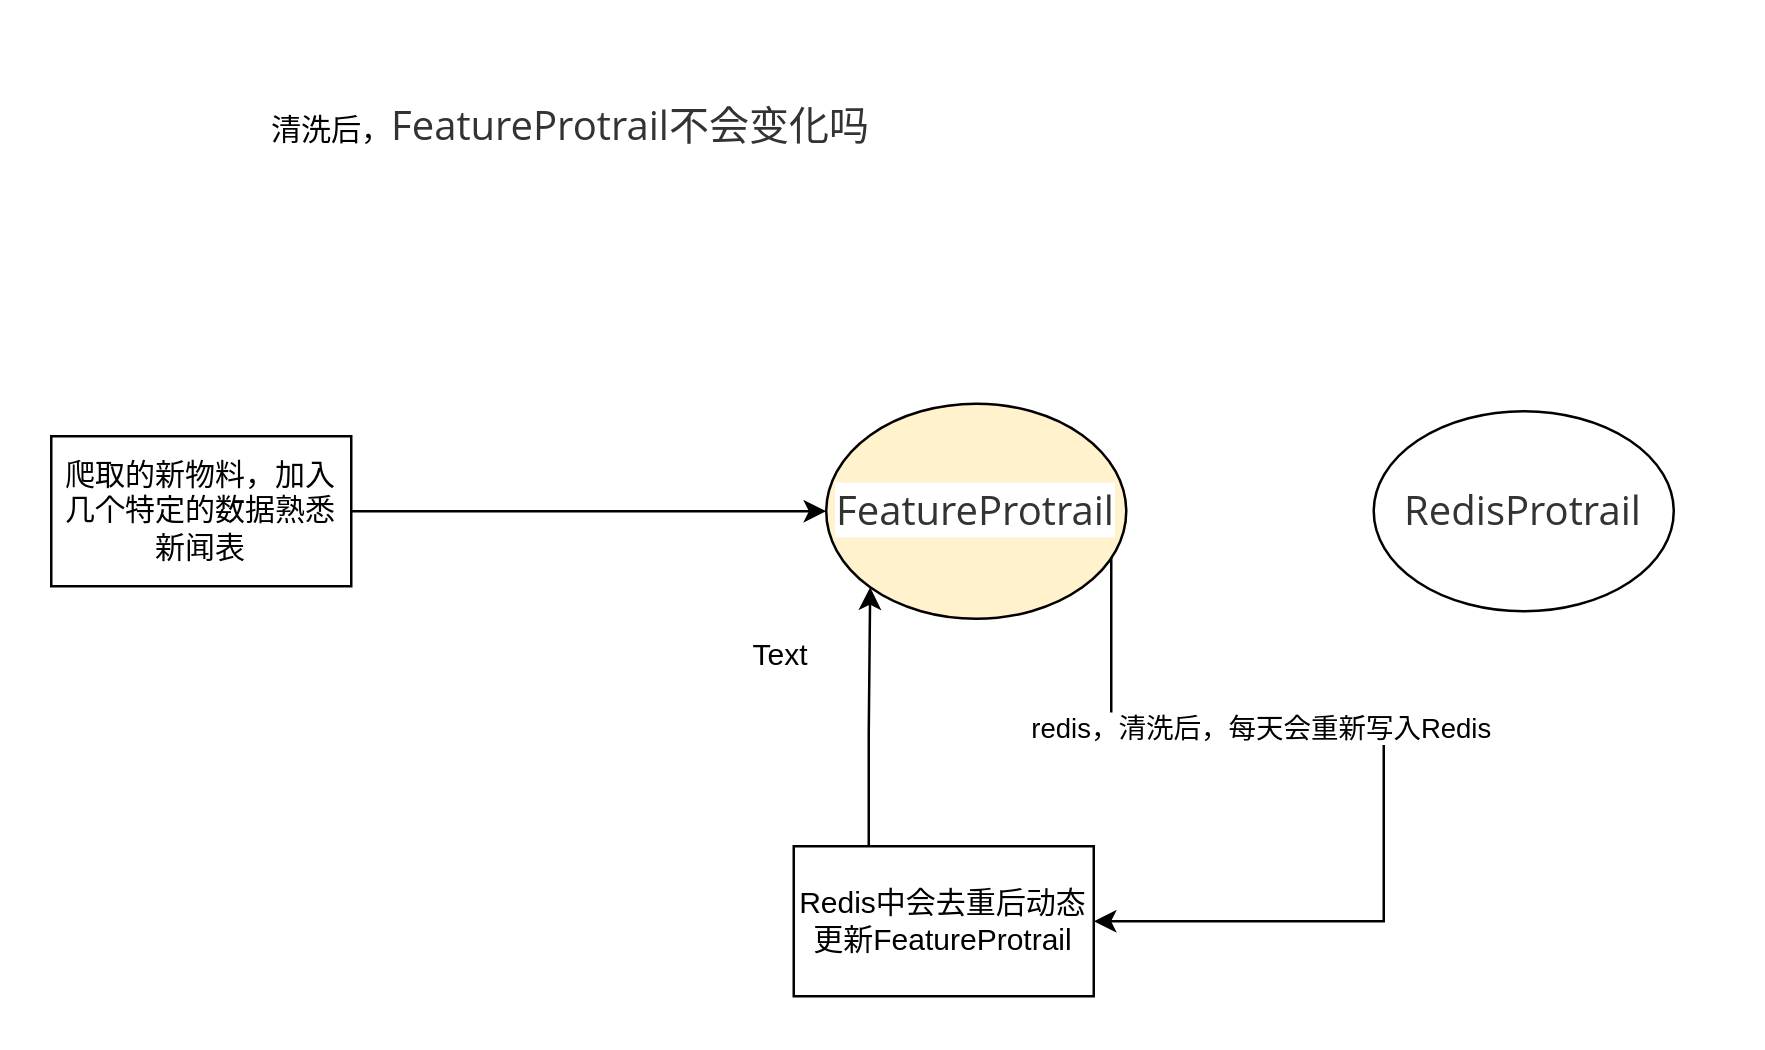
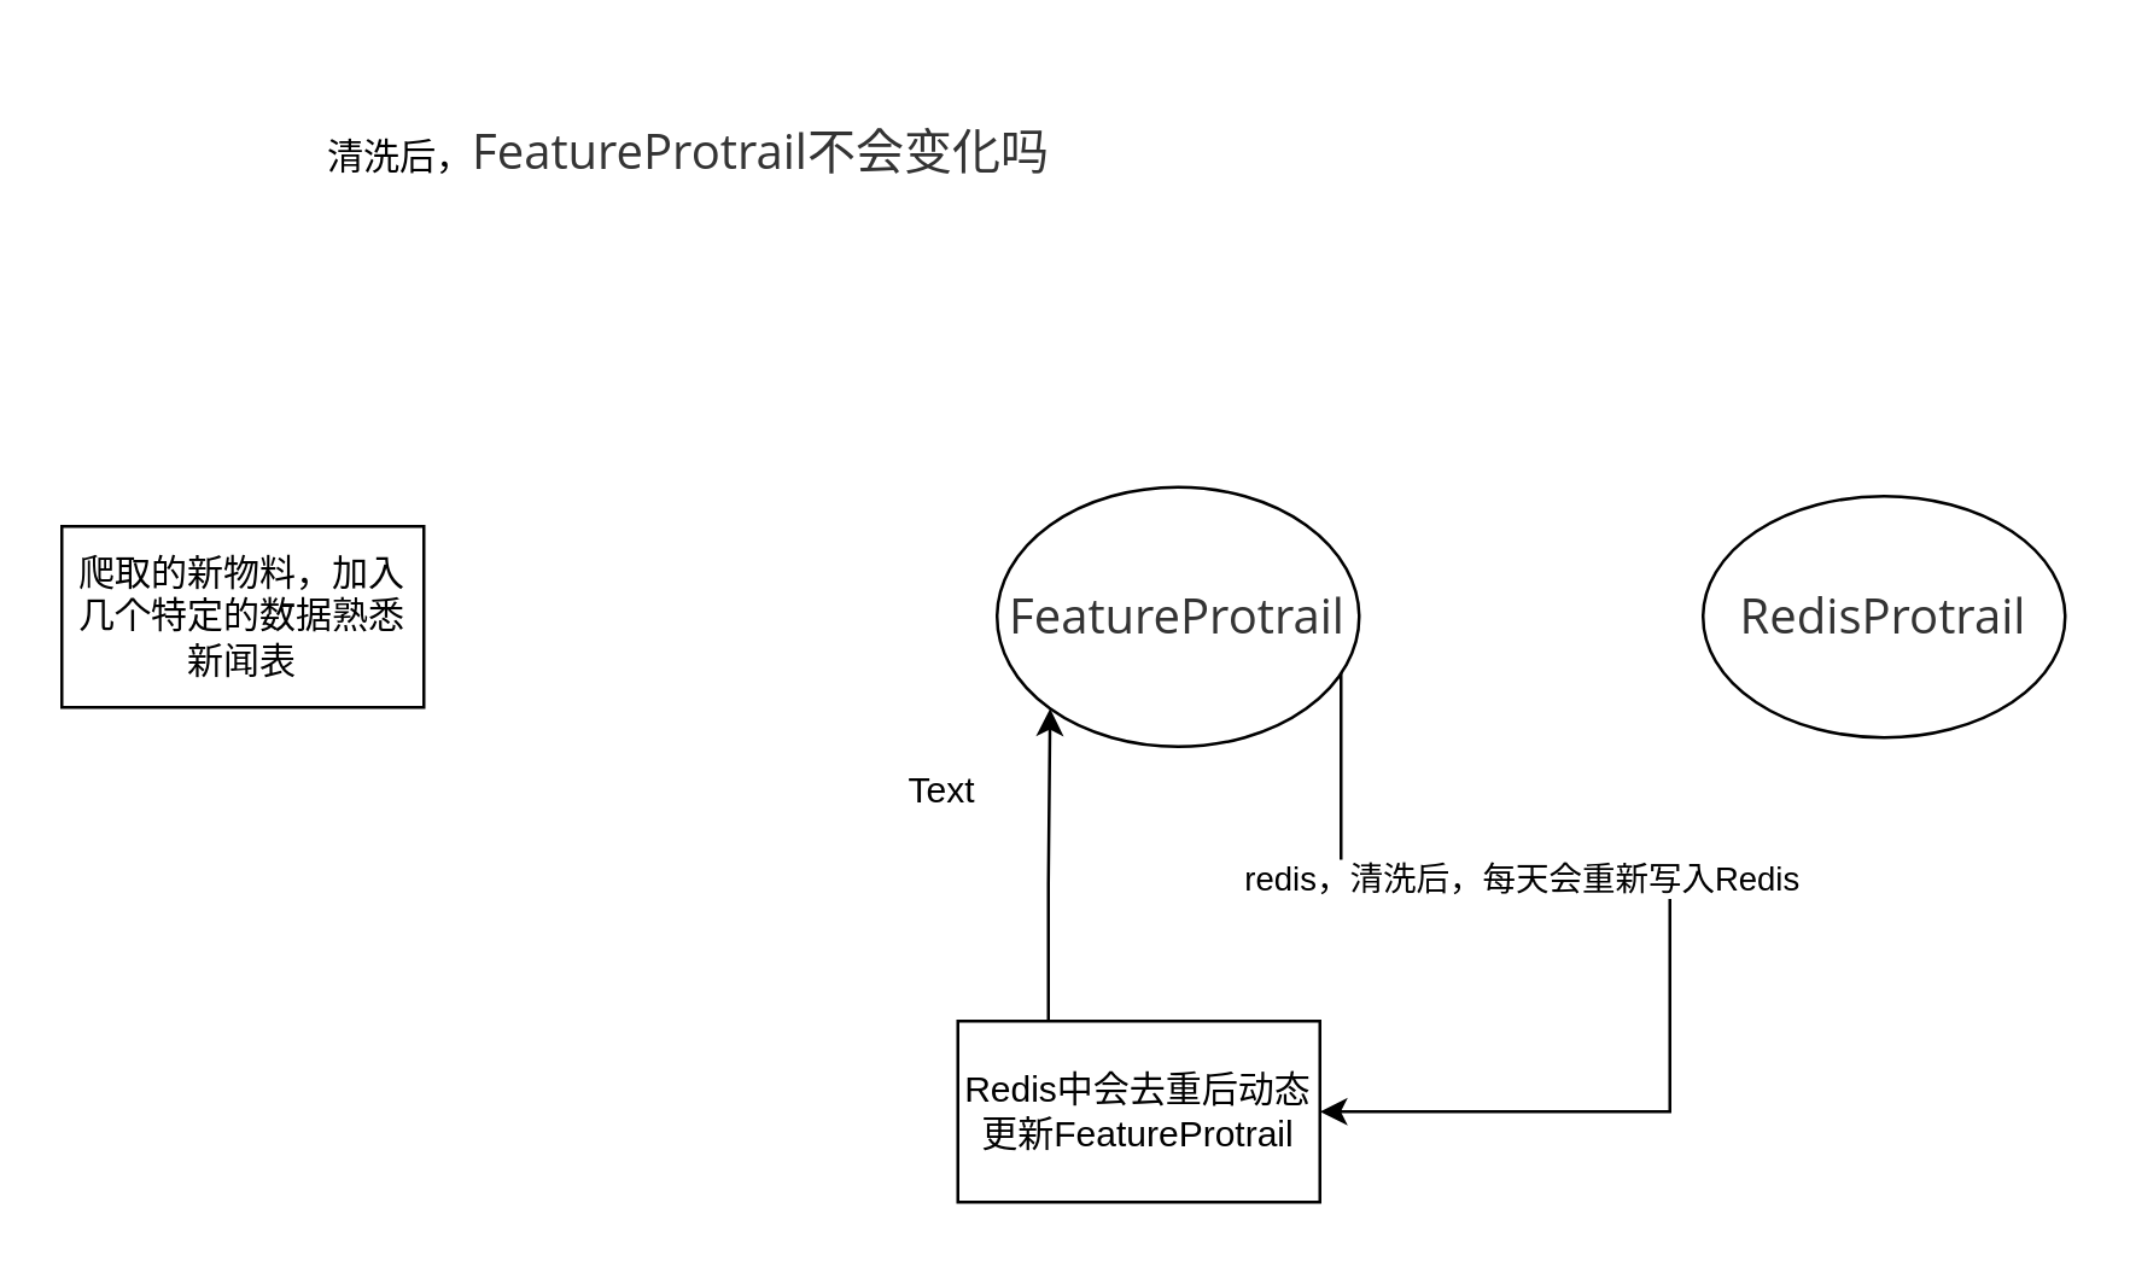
- <mxCell id="8" style="edgeStyle=orthogonalEdgeStyle;rounded=0;orthogonalLoop=1;jettySize=auto;html=1;" edge="1" parent="1" source="9" target="4"><mxGeometry relative="1" as="geometry" /></mxCell>
- <mxCell id="4" value="&lt;span style=&quot;color: rgb(51 , 51 , 51) ; font-family: &amp;#34;open sans&amp;#34; , &amp;#34;clear sans&amp;#34; , &amp;#34;helvetica neue&amp;#34; , &amp;#34;helvetica&amp;#34; , &amp;#34;arial&amp;#34; , &amp;#34;segoe ui emoji&amp;#34; , sans-serif ; font-size: 16px ; text-align: left ; background-color: rgb(255 , 255 , 255)&quot;&gt;FeatureProtrail &lt;/span&gt;" style="ellipse;whiteSpace=wrap;html=1;fillColor=#fff2cc;" vertex="1" parent="1"><mxGeometry x="330" y="161" width="120" height="86" as="geometry" /></mxCell>
+ <mxCell id="4" value="&lt;span style=&quot;color: rgb(51 , 51 , 51) ; font-family: &amp;#34;open sans&amp;#34; , &amp;#34;clear sans&amp;#34; , &amp;#34;helvetica neue&amp;#34; , &amp;#34;helvetica&amp;#34; , &amp;#34;arial&amp;#34; , &amp;#34;segoe ui emoji&amp;#34; , sans-serif ; font-size: 16px ; text-align: left ; background-color: rgb(255 , 255 , 255)&quot;&gt;FeatureProtrail &lt;/span&gt;" style="ellipse;whiteSpace=wrap;html=1;" vertex="1" parent="1"><mxGeometry x="330" y="161" width="120" height="86" as="geometry" /></mxCell>
- <mxCell id="5" value="&lt;span style=&quot;color: rgb(51 , 51 , 51) ; font-family: &amp;#34;open sans&amp;#34; , &amp;#34;clear sans&amp;#34; , &amp;#34;helvetica neue&amp;#34; , &amp;#34;helvetica&amp;#34; , &amp;#34;arial&amp;#34; , &amp;#34;segoe ui emoji&amp;#34; , sans-serif ; font-size: 16px ; text-align: left ; background-color: rgb(255 , 255 , 255)&quot;&gt;RedisProtrail &lt;/span&gt;" style="ellipse;whiteSpace=wrap;html=1;" vertex="1" parent="1"><mxGeometry x="549" y="164" width="120" height="80" as="geometry" /></mxCell>
+ <mxCell id="5" value="&lt;span style=&quot;color: rgb(51 , 51 , 51) ; font-family: &amp;#34;open sans&amp;#34; , &amp;#34;clear sans&amp;#34; , &amp;#34;helvetica neue&amp;#34; , &amp;#34;helvetica&amp;#34; , &amp;#34;arial&amp;#34; , &amp;#34;segoe ui emoji&amp;#34; , sans-serif ; font-size: 16px ; text-align: left ; background-color: rgb(255 , 255 , 255)&quot;&gt;RedisProtrail &lt;/span&gt;" style="ellipse;whiteSpace=wrap;html=1;" vertex="1" parent="1"><mxGeometry x="564" y="164" width="120" height="80" as="geometry" /></mxCell>
